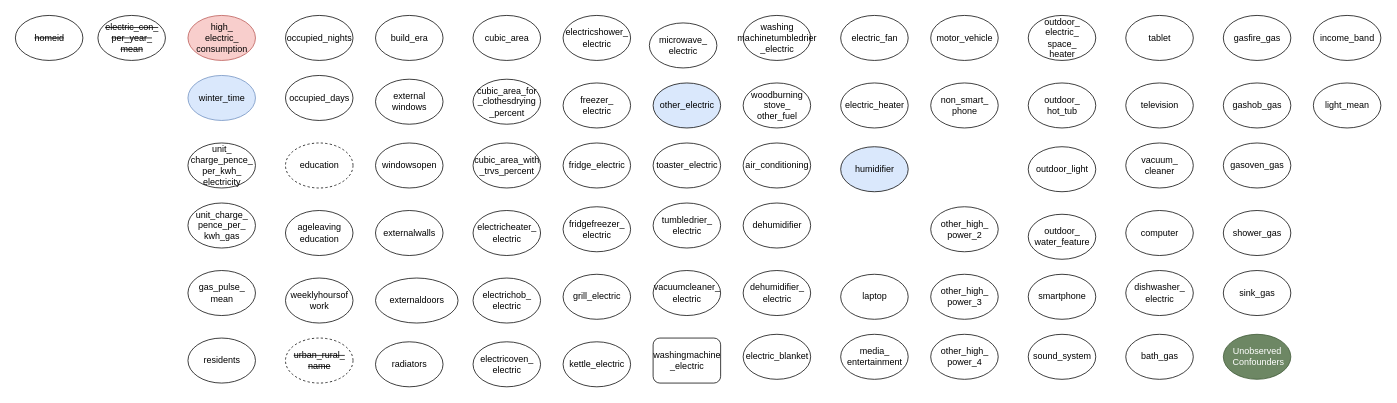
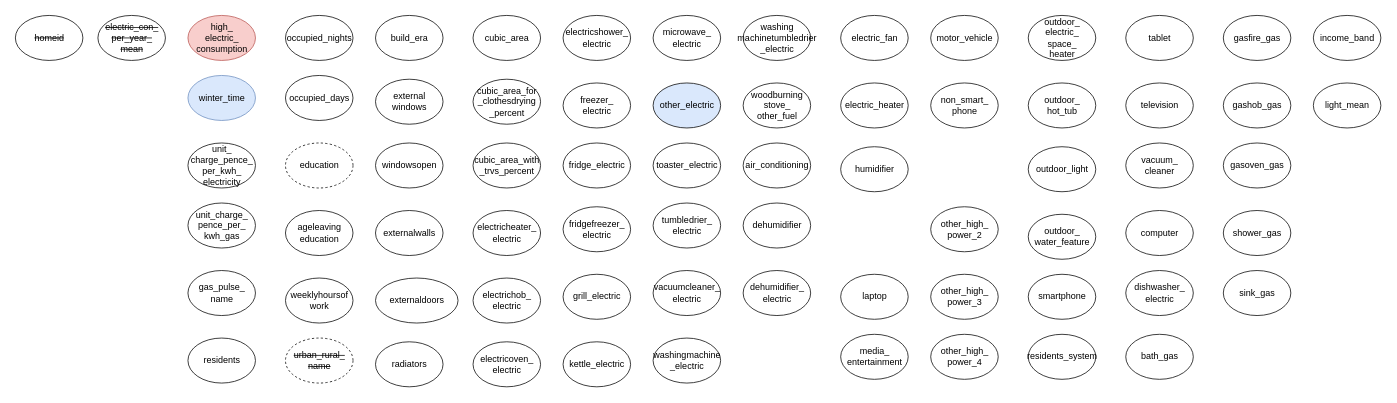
- <mxCell id="44" value="microwave_&lt;br&gt;electric" style="ellipse;html=1;shadow=0;sketch=0;overflow=visible;" parent="1" vertex="1"><mxGeometry x="865" y="30" width="90" height="60" as="geometry" /></mxCell>
+ <mxCell id="44" value="microwave_&lt;br&gt;electric" style="ellipse;html=1;shadow=0;sketch=0;overflow=visible;" parent="1" vertex="1"><mxGeometry x="870" y="20" width="90" height="60" as="geometry" /></mxCell>
- <mxCell id="32" value="humidifier" style="ellipse;html=1;shadow=0;sketch=0;overflow=visible;fillColor=#dae8fc;" parent="1" vertex="1"><mxGeometry x="1120" y="195" width="90" height="60" as="geometry" /></mxCell>
+ <mxCell id="32" value="humidifier" style="ellipse;html=1;shadow=0;sketch=0;overflow=visible;" parent="1" vertex="1"><mxGeometry x="1120" y="195" width="90" height="60" as="geometry" /></mxCell>
- <mxCell id="67" value="gas_pulse_&lt;br&gt;mean" style="ellipse;html=1;shadow=0;sketch=0;overflow=visible;" parent="1" vertex="1"><mxGeometry x="250" y="360" width="90" height="60" as="geometry" /></mxCell>
+ <mxCell id="67" value="gas_pulse_&lt;br&gt;name" style="ellipse;html=1;shadow=0;sketch=0;overflow=visible;" parent="1" vertex="1"><mxGeometry x="250" y="360" width="90" height="60" as="geometry" /></mxCell>
- <mxCell id="41" value="electric_blanket" style="ellipse;html=1;shadow=0;sketch=0;overflow=visible;" parent="1" vertex="1"><mxGeometry x="990" y="445" width="90" height="60" as="geometry" /></mxCell>
- <mxCell id="55" value="sound_system" style="ellipse;html=1;shadow=0;sketch=0;overflow=visible;" parent="1" vertex="1"><mxGeometry x="1370" y="445" width="90" height="60" as="geometry" /></mxCell>
+ <mxCell id="55" value="residents_system" style="ellipse;html=1;shadow=0;sketch=0;overflow=visible;" parent="1" vertex="1"><mxGeometry x="1370" y="445" width="90" height="60" as="geometry" /></mxCell>
- <mxCell id="65" value="Unobserved&lt;br&gt;&amp;nbsp;Confounders" style="ellipse;html=1;shadow=0;sketch=0;overflow=visible;fillColor=#6d8764;strokeColor=#3A5431;fontColor=#ffffff;" parent="1" vertex="1"><mxGeometry x="1630" y="445" width="90" height="60" as="geometry" /></mxCell>
- <mxCell id="43" value="washingmachine&lt;br&gt;_electric" style="html=1;shadow=0;sketch=0;overflow=visible;rounded=1;" parent="1" vertex="1"><mxGeometry x="870" y="450" width="90" height="60" as="geometry" /></mxCell>
+ <mxCell id="43" value="washingmachine&lt;br&gt;_electric" style="ellipse;html=1;shadow=0;sketch=0;overflow=visible;" parent="1" vertex="1"><mxGeometry x="870" y="450" width="90" height="60" as="geometry" /></mxCell>
